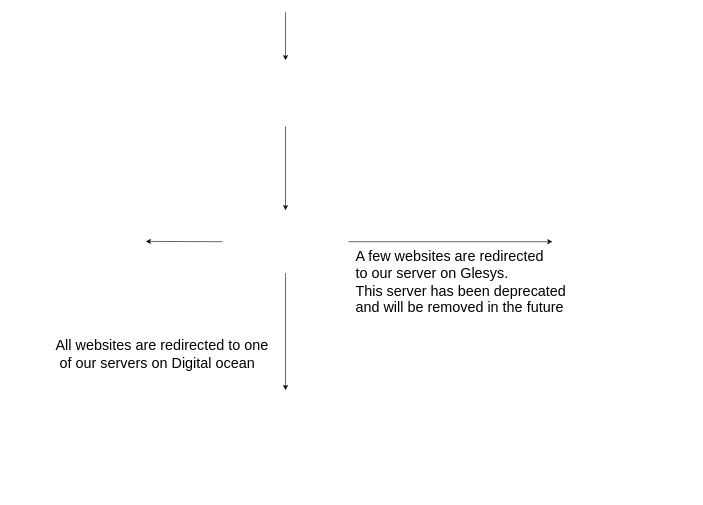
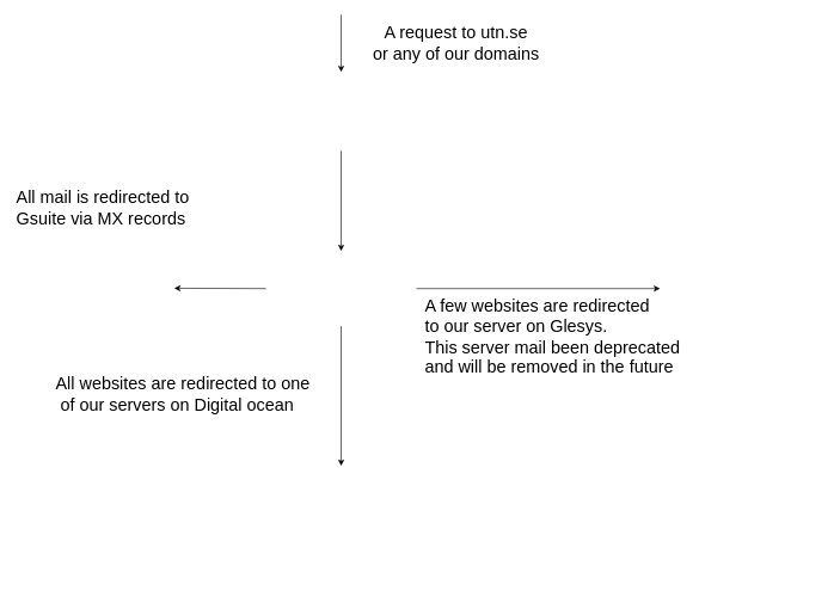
+ <mxCell id="11" value="&lt;font style=&quot;font-size: 24px&quot;&gt;A request to utn.se &lt;br&gt;or any of our domains&lt;/font&gt;" style="text;html=1;align=center;verticalAlign=middle;resizable=0;points=[];autosize=1;" vertex="1" parent="1"><mxGeometry x="510" y="40" width="250" height="40" as="geometry" /></mxCell>
+ <mxCell id="13" value="&lt;font style=&quot;font-size: 24px&quot;&gt;All mail is redirected to &lt;br&gt;Gsuite via MX records&lt;/font&gt;" style="text;html=1;align=left;verticalAlign=middle;resizable=0;points=[];autosize=1;" vertex="1" parent="1"><mxGeometry x="20" y="270" width="260" height="40" as="geometry" /></mxCell>
- <mxCell id="15" value="&lt;font style=&quot;font-size: 24px&quot;&gt;A few websites are redirected &lt;br&gt;to our server on Glesys. &lt;br&gt;This server has been deprecated&lt;br&gt;and will be removed in the future&lt;/font&gt;" style="text;html=1;align=left;verticalAlign=middle;resizable=0;points=[];autosize=1;" vertex="1" parent="1"><mxGeometry x="590" y="430" width="370" height="80" as="geometry" /></mxCell>
+ <mxCell id="15" value="&lt;font style=&quot;font-size: 24px&quot;&gt;A few websites are redirected &lt;br&gt;to our server on Glesys. &lt;br&gt;This server mail been deprecated&lt;br&gt;and will be removed in the future&lt;/font&gt;" style="text;html=1;align=left;verticalAlign=middle;resizable=0;points=[];autosize=1;" vertex="1" parent="1"><mxGeometry x="590" y="430" width="370" height="80" as="geometry" /></mxCell>
- <mxCell id="14" value="&lt;font style=&quot;font-size: 24px&quot;&gt;All websites are redirected to one&lt;br&gt;&amp;nbsp;of our servers on Digital ocean&lt;/font&gt;" style="text;html=1;align=left;verticalAlign=middle;resizable=0;points=[];autosize=1;" vertex="1" parent="1"><mxGeometry x="90" y="570" width="370" height="40" as="geometry" /></mxCell>
+ <mxCell id="14" value="&lt;font style=&quot;font-size: 24px&quot;&gt;All websites are redirected to one&lt;br&gt;&amp;nbsp;of our servers on Digital ocean&lt;/font&gt;" style="text;html=1;align=left;verticalAlign=middle;resizable=0;points=[];autosize=1;" vertex="1" parent="1"><mxGeometry x="75" y="530" width="370" height="40" as="geometry" /></mxCell>
